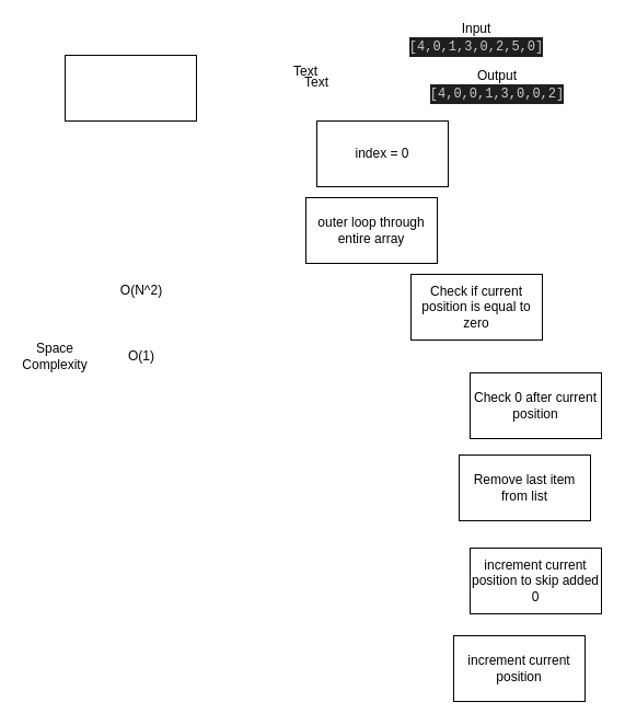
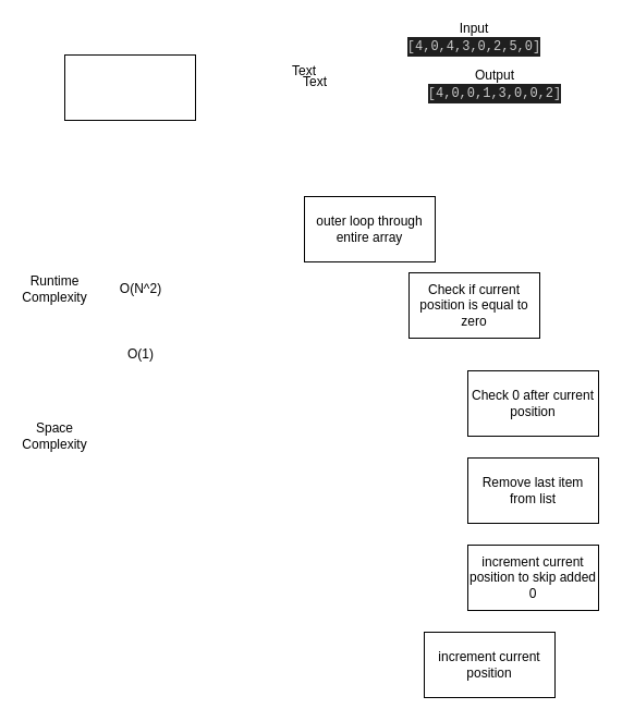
- <mxCell id="11" value="Input &lt;div style=&quot;color: #cccccc;background-color: #1f1f1f;font-family: Menlo, Monaco, 'Courier New', monospace;font-weight: normal;font-size: 12px;line-height: 18px;white-space: pre;&quot;&gt;&lt;div&gt;&lt;span style=&quot;color: #cccccc;&quot;&gt;[4,0,1,3,0,2,5,0]&lt;/span&gt;&lt;/div&gt;&lt;/div&gt;" style="text;html=1;align=center;verticalAlign=middle;whiteSpace=wrap;rounded=0;" vertex="1" parent="1"><mxGeometry x="405" y="20" width="60" height="30" as="geometry" /></mxCell>
+ <mxCell id="11" value="Input &lt;div style=&quot;color: #cccccc;background-color: #1f1f1f;font-family: Menlo, Monaco, 'Courier New', monospace;font-weight: normal;font-size: 12px;line-height: 18px;white-space: pre;&quot;&gt;&lt;div&gt;&lt;span style=&quot;color: #cccccc;&quot;&gt;[4,0,4,3,0,2,5,0]&lt;/span&gt;&lt;/div&gt;&lt;/div&gt;" style="text;html=1;align=center;verticalAlign=middle;whiteSpace=wrap;rounded=0;" vertex="1" parent="1"><mxGeometry x="405" y="20" width="60" height="30" as="geometry" /></mxCell>
- <mxCell id="3" value="index = 0" style="rounded=0;whiteSpace=wrap;html=1;" vertex="1" parent="1"><mxGeometry x="289" y="110" width="120" height="60" as="geometry" /></mxCell>
+ <mxCell id="9" value="Runtime Complexity " style="text;html=1;align=center;verticalAlign=middle;whiteSpace=wrap;rounded=0;" vertex="1" parent="1"><mxGeometry x="20" y="250" width="60" height="30" as="geometry" /></mxCell>
- <mxCell id="16" value="Space Complexity" style="text;html=1;align=center;verticalAlign=middle;whiteSpace=wrap;rounded=0;" vertex="1" parent="1"><mxGeometry x="20" y="310" width="60" height="30" as="geometry" /></mxCell>
+ <mxCell id="16" value="Space Complexity" style="text;html=1;align=center;verticalAlign=middle;whiteSpace=wrap;rounded=0;" vertex="1" parent="1"><mxGeometry x="20" y="385" width="60" height="30" as="geometry" /></mxCell>
- <mxCell id="13" value="Remove last item from list" style="rounded=0;whiteSpace=wrap;html=1;" vertex="1" parent="1"><mxGeometry x="419" y="415" width="120" height="60" as="geometry" /></mxCell>
+ <mxCell id="13" value="Remove last item from list" style="rounded=0;whiteSpace=wrap;html=1;" vertex="1" parent="1"><mxGeometry x="429" y="420" width="120" height="60" as="geometry" /></mxCell>
- <mxCell id="14" value="increment current position" style="rounded=0;whiteSpace=wrap;html=1;" vertex="1" parent="1"><mxGeometry x="414" y="580" width="120" height="60" as="geometry" /></mxCell>
+ <mxCell id="14" value="increment current position" style="rounded=0;whiteSpace=wrap;html=1;" vertex="1" parent="1"><mxGeometry x="389" y="580" width="120" height="60" as="geometry" /></mxCell>
